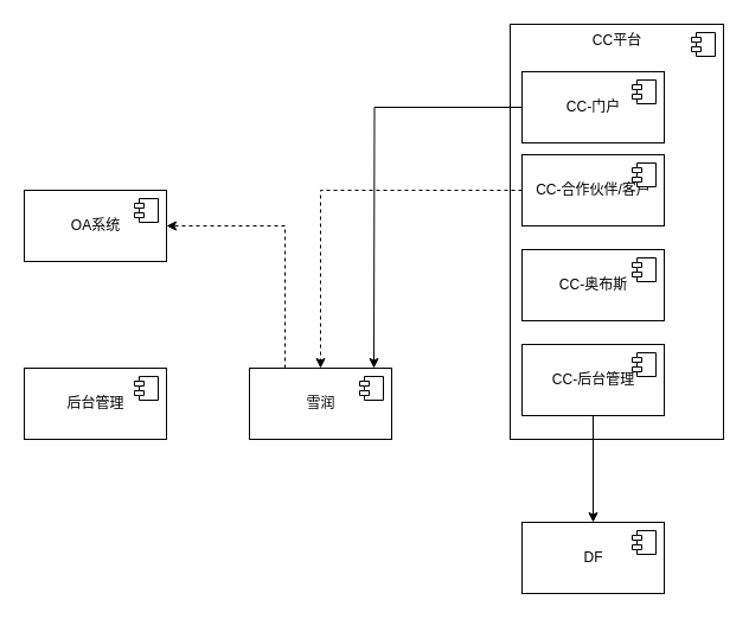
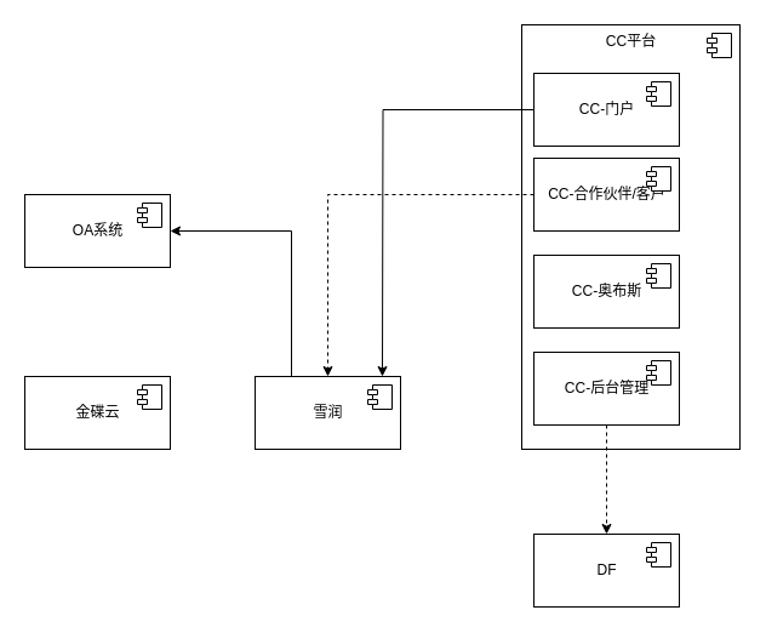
- <mxCell id="6" style="edgeStyle=orthogonalEdgeStyle;rounded=0;orthogonalLoop=1;jettySize=auto;html=1;entryX=1;entryY=0.5;entryDx=0;entryDy=0;dashed=1;" parent="1" source="7" target="4" edge="1"><mxGeometry relative="1" as="geometry"><Array as="points"><mxPoint x="240" y="190" /></Array></mxGeometry></mxCell>
+ <mxCell id="6" style="edgeStyle=orthogonalEdgeStyle;rounded=0;orthogonalLoop=1;jettySize=auto;html=1;entryX=1;entryY=0.5;entryDx=0;entryDy=0;" parent="1" source="7" target="4" edge="1"><mxGeometry relative="1" as="geometry"><Array as="points"><mxPoint x="240" y="190" /></Array></mxGeometry></mxCell>
- <mxCell id="2" value="后台管理" style="html=1;dropTarget=0;" parent="1" vertex="1"><mxGeometry x="20" y="310" width="120" height="60" as="geometry" /></mxCell>
+ <mxCell id="2" value="金碟云" style="html=1;dropTarget=0;" parent="1" vertex="1"><mxGeometry x="20" y="310" width="120" height="60" as="geometry" /></mxCell>
- <mxCell id="16" style="edgeStyle=orthogonalEdgeStyle;rounded=0;orthogonalLoop=1;jettySize=auto;html=1;entryX=0.5;entryY=0;entryDx=0;entryDy=0;startArrow=none;startFill=0;strokeColor=#000000;" parent="1" source="17" target="19" edge="1"><mxGeometry relative="1" as="geometry" /></mxCell>
+ <mxCell id="16" style="edgeStyle=orthogonalEdgeStyle;rounded=0;orthogonalLoop=1;jettySize=auto;html=1;entryX=0.5;entryY=0;entryDx=0;entryDy=0;startArrow=none;startFill=0;strokeColor=#000000;dashed=1;" parent="1" source="17" target="19" edge="1"><mxGeometry relative="1" as="geometry" /></mxCell>
